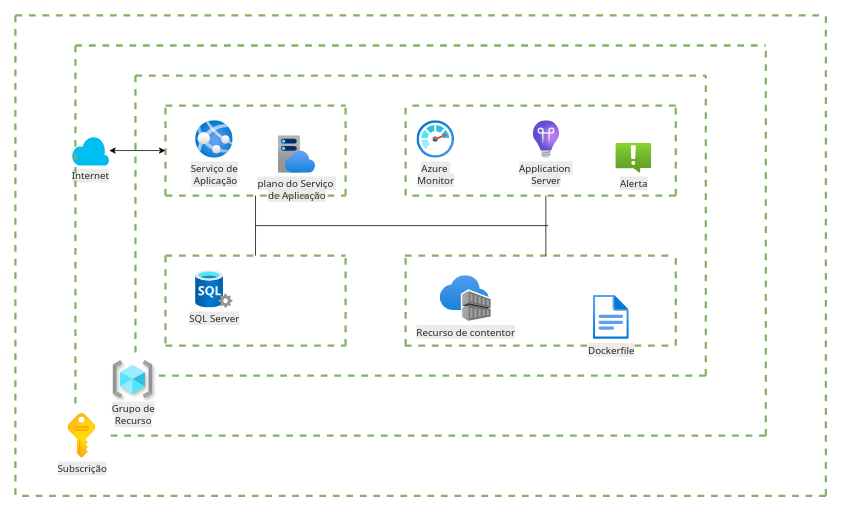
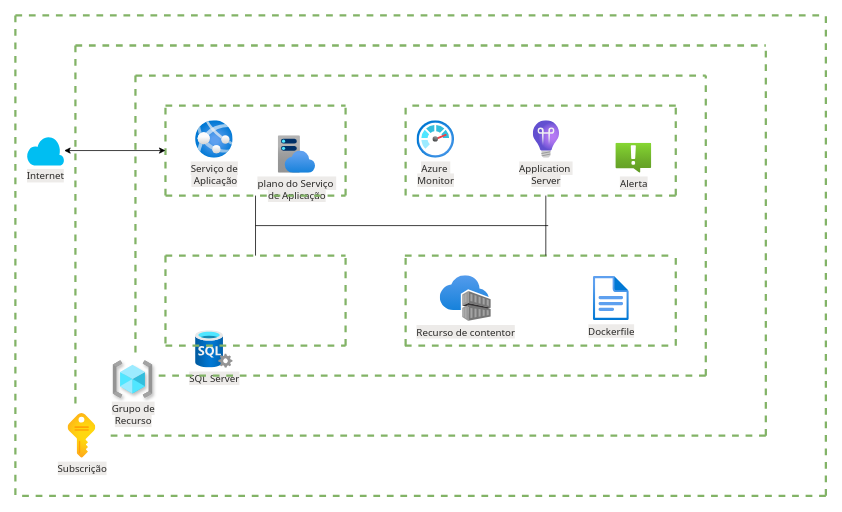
- <mxCell id="10" value="&lt;span style=&quot;color: rgb(41, 40, 39); font-family: az_ea_font, &amp;quot;Segoe UI&amp;quot;, az_font, system-ui, -apple-system, system-ui, Roboto, Oxygen, Ubuntu, Cantarell, &amp;quot;Open Sans&amp;quot;, &amp;quot;Helvetica Neue&amp;quot;, sans-serif; font-size: 13px; text-align: left; background-color: rgb(237, 235, 233);&quot;&gt;Internet&lt;/span&gt;" style="verticalLabelPosition=bottom;html=1;verticalAlign=top;align=center;strokeColor=none;fillColor=#00BEF2;shape=mxgraph.azure.cloud;" vertex="1" parent="1"><mxGeometry x="95" y="180" width="50" height="40" as="geometry" /></mxCell>
+ <mxCell id="10" value="&lt;span style=&quot;color: rgb(41, 40, 39); font-family: az_ea_font, &amp;quot;Segoe UI&amp;quot;, az_font, system-ui, -apple-system, system-ui, Roboto, Oxygen, Ubuntu, Cantarell, &amp;quot;Open Sans&amp;quot;, &amp;quot;Helvetica Neue&amp;quot;, sans-serif; font-size: 13px; text-align: left; background-color: rgb(237, 235, 233);&quot;&gt;Internet&lt;/span&gt;" style="verticalLabelPosition=bottom;html=1;verticalAlign=top;align=center;strokeColor=none;fillColor=#00BEF2;shape=mxgraph.azure.cloud;" vertex="1" parent="1"><mxGeometry x="35" y="180" width="50" height="40" as="geometry" /></mxCell>
- <mxCell id="8" value="&lt;span style=&quot;color: rgb(41, 40, 39); font-family: az_ea_font, &amp;quot;Segoe UI&amp;quot;, az_font, system-ui, -apple-system, &amp;quot;system-ui&amp;quot;, Roboto, Oxygen, Ubuntu, Cantarell, &amp;quot;Open Sans&amp;quot;, &amp;quot;Helvetica Neue&amp;quot;, sans-serif; font-size: 13px; text-align: left; background-color: rgb(237, 235, 233);&quot;&gt;SQL Server&lt;/span&gt;" style="image;aspect=fixed;html=1;points=[];align=center;fontSize=12;image=img/lib/azure2/databases/SQL_Server.svg;" vertex="1" parent="1"><mxGeometry x="260" y="360" width="50" height="50" as="geometry" /></mxCell>
+ <mxCell id="8" value="&lt;span style=&quot;color: rgb(41, 40, 39); font-family: az_ea_font, &amp;quot;Segoe UI&amp;quot;, az_font, system-ui, -apple-system, &amp;quot;system-ui&amp;quot;, Roboto, Oxygen, Ubuntu, Cantarell, &amp;quot;Open Sans&amp;quot;, &amp;quot;Helvetica Neue&amp;quot;, sans-serif; font-size: 13px; text-align: left; background-color: rgb(237, 235, 233);&quot;&gt;SQL Server&lt;/span&gt;" style="image;aspect=fixed;html=1;points=[];align=center;fontSize=12;image=img/lib/azure2/databases/SQL_Server.svg;" vertex="1" parent="1"><mxGeometry x="260" y="440" width="50" height="50" as="geometry" /></mxCell>
- <mxCell id="44" value="&lt;div style=&quot;text-align: left;&quot;&gt;&lt;font face=&quot;az_ea_font, Segoe UI, az_font, system-ui, -apple-system, system-ui, Roboto, Oxygen, Ubuntu, Cantarell, Open Sans, Helvetica Neue, sans-serif&quot; color=&quot;#292827&quot;&gt;&lt;span style=&quot;font-size: 13px; background-color: rgb(237, 235, 233);&quot;&gt;Dockerfile&lt;/span&gt;&lt;/font&gt;&lt;/div&gt;" style="image;aspect=fixed;html=1;points=[];align=center;fontSize=12;image=img/lib/azure2/general/File.svg;" vertex="1" parent="1"><mxGeometry x="790" y="392.5" width="47.88" height="59" as="geometry" /></mxCell>
+ <mxCell id="44" value="&lt;div style=&quot;text-align: left;&quot;&gt;&lt;font face=&quot;az_ea_font, Segoe UI, az_font, system-ui, -apple-system, system-ui, Roboto, Oxygen, Ubuntu, Cantarell, Open Sans, Helvetica Neue, sans-serif&quot; color=&quot;#292827&quot;&gt;&lt;span style=&quot;font-size: 13px; background-color: rgb(237, 235, 233);&quot;&gt;Dockerfile&lt;/span&gt;&lt;/font&gt;&lt;/div&gt;" style="image;aspect=fixed;html=1;points=[];align=center;fontSize=12;image=img/lib/azure2/general/File.svg;" vertex="1" parent="1"><mxGeometry x="790" y="367.5" width="47.88" height="59" as="geometry" /></mxCell>
